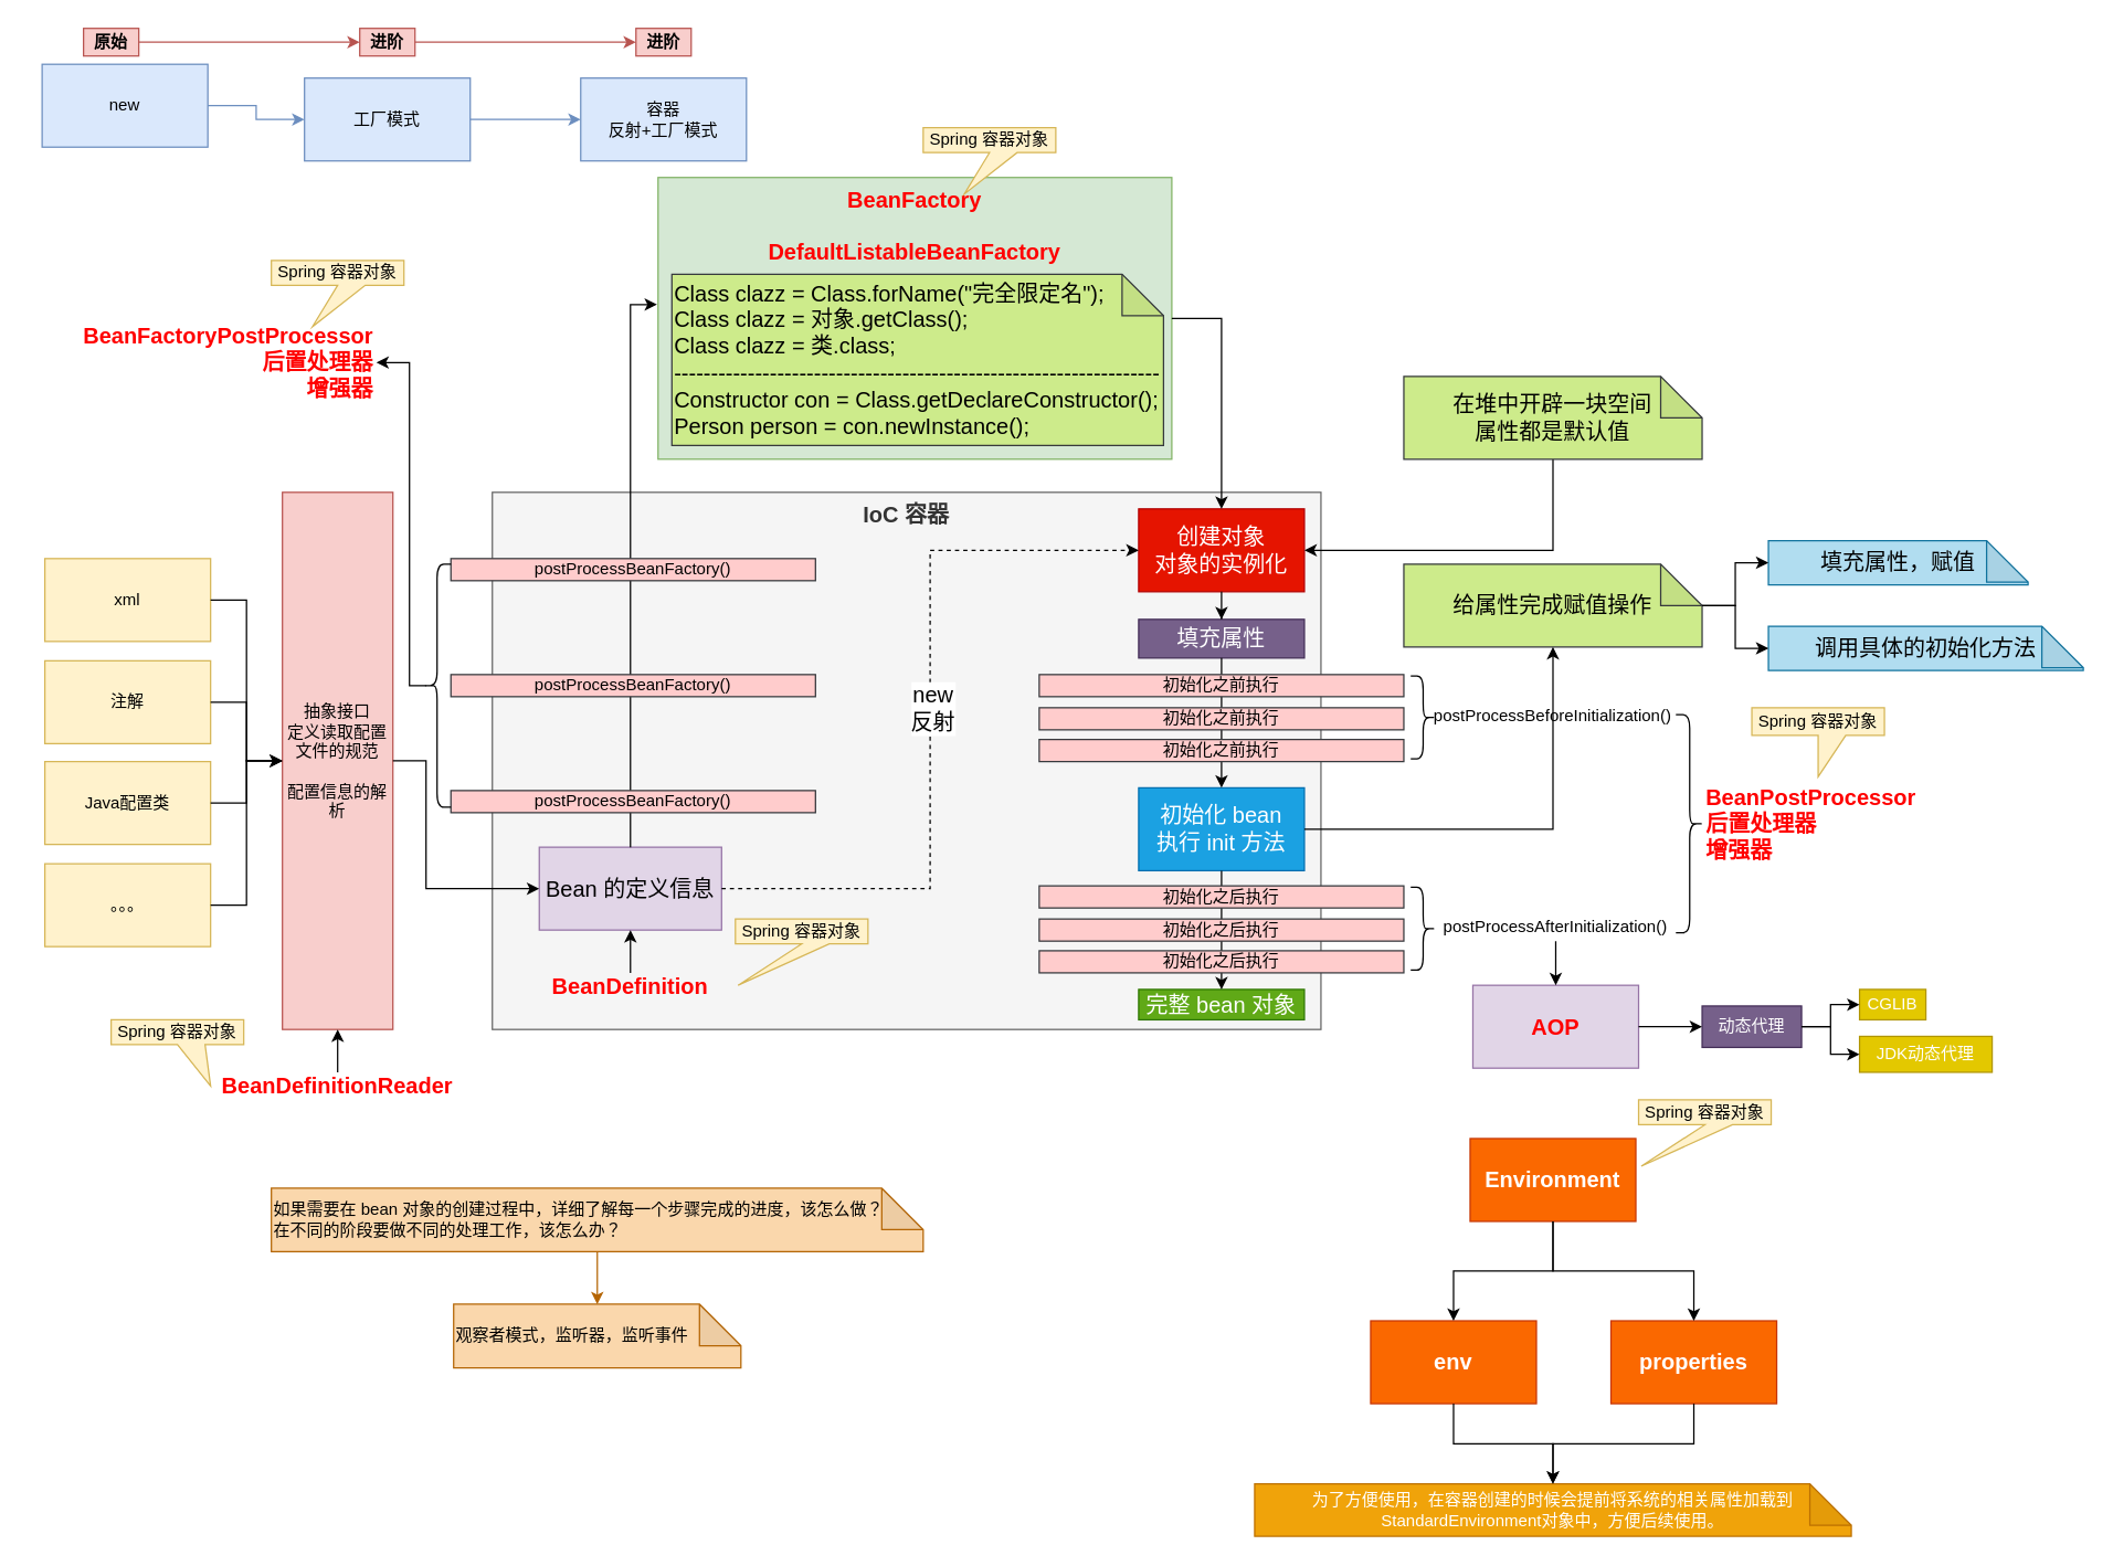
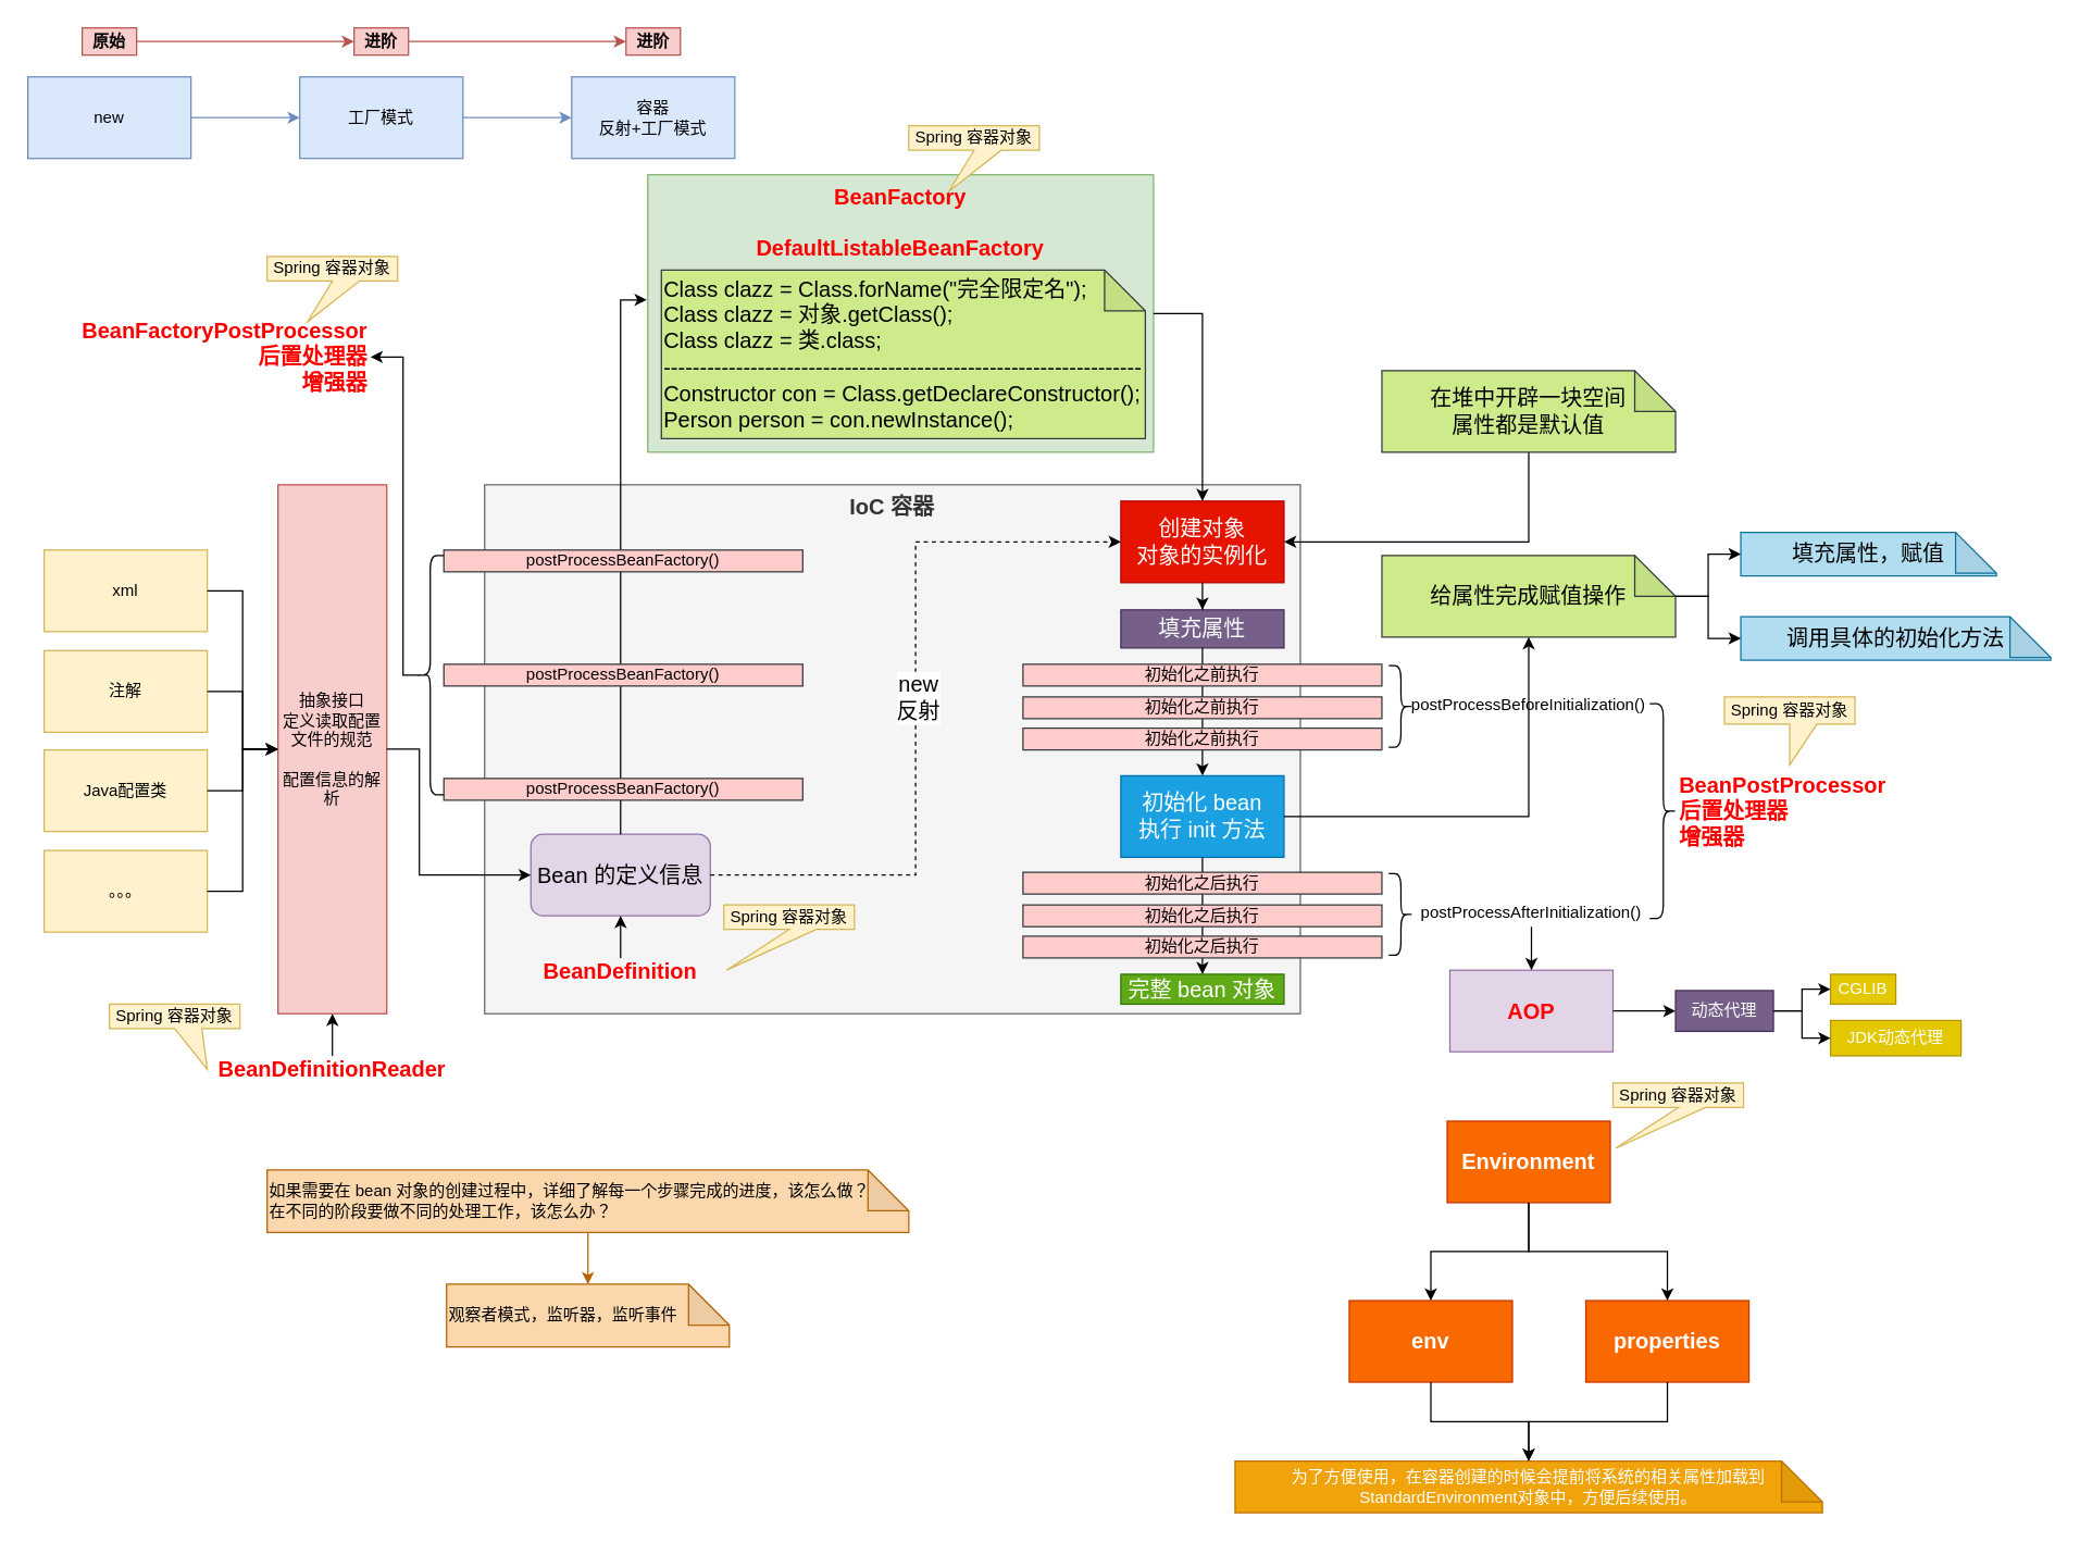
- <mxCell id="3" value="new" style="rounded=0;whiteSpace=wrap;html=1;fontSize=12;fillColor=#dae8fc;strokeColor=#6c8ebf;" parent="1" vertex="1"><mxGeometry x="30" y="46" width="120" height="60" as="geometry" /></mxCell>
+ <mxCell id="3" value="new" style="rounded=0;whiteSpace=wrap;html=1;fontSize=12;fillColor=#dae8fc;strokeColor=#6c8ebf;" parent="1" vertex="1"><mxGeometry x="20" y="56" width="120" height="60" as="geometry" /></mxCell>
- <mxCell id="24" value="Bean&amp;nbsp;的定义信息" style="rounded=0;whiteSpace=wrap;html=1;labelBackgroundColor=none;fontSize=16;align=center;fillColor=#e1d5e7;strokeColor=#9673a6;" parent="1" vertex="1"><mxGeometry x="390" y="613" width="132" height="60" as="geometry" /></mxCell>
+ <mxCell id="24" value="Bean&amp;nbsp;的定义信息" style="whiteSpace=wrap;html=1;labelBackgroundColor=none;fontSize=16;align=center;fillColor=#e1d5e7;strokeColor=#9673a6;rounded=1;" parent="1" vertex="1"><mxGeometry x="390" y="613" width="132" height="60" as="geometry" /></mxCell>
